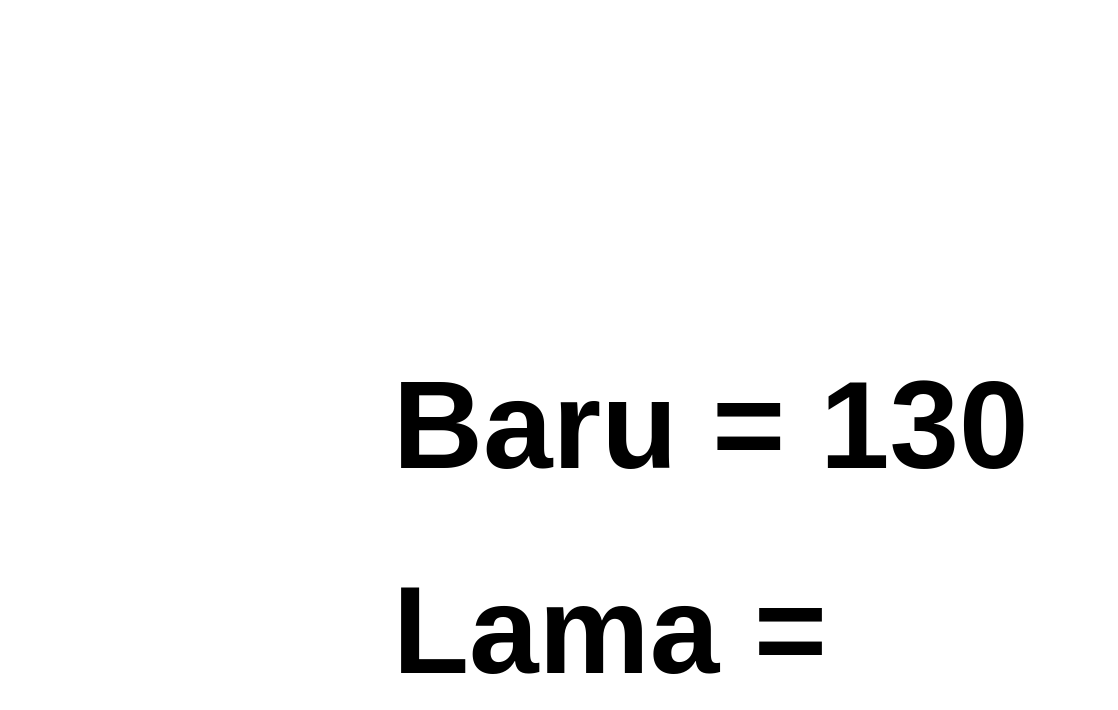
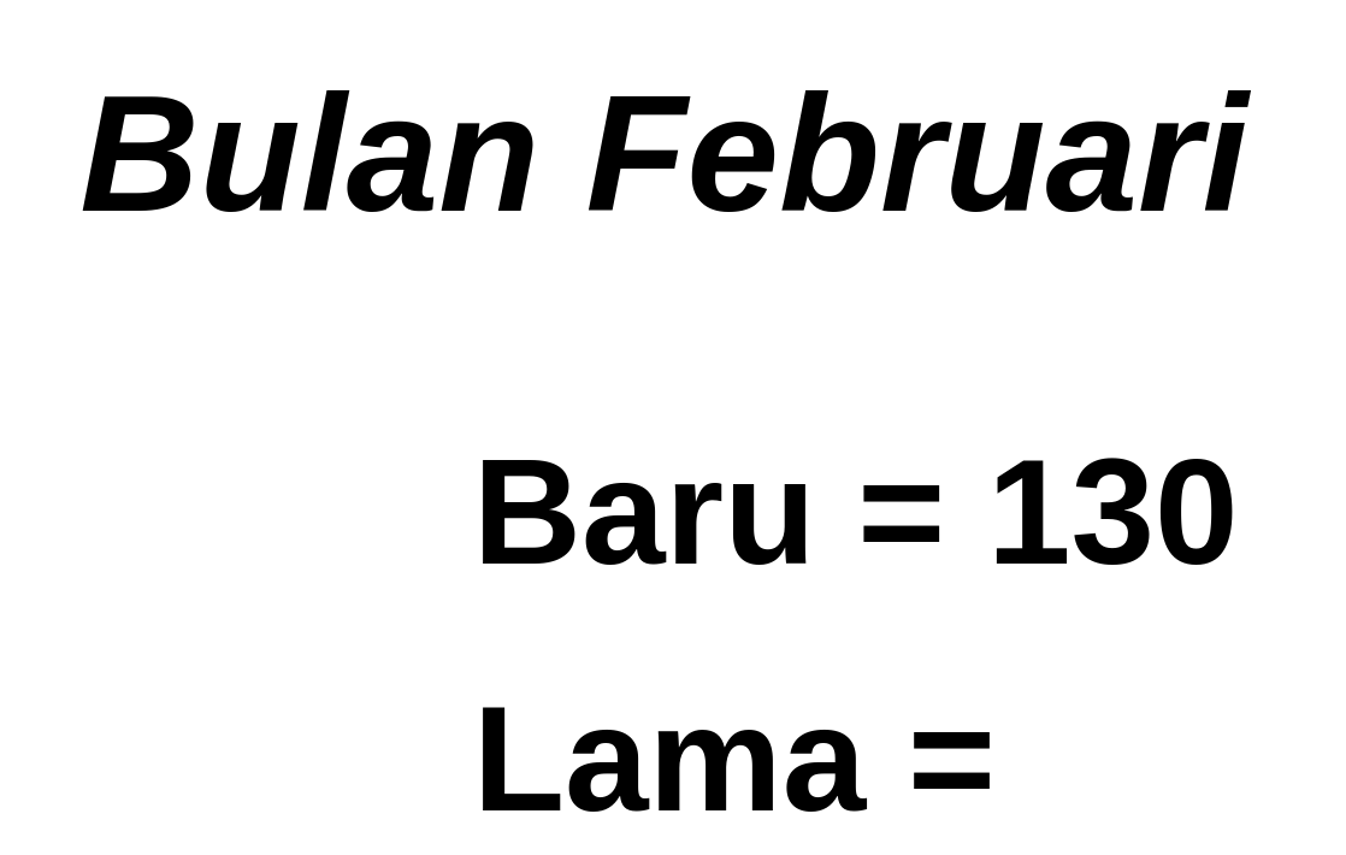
+ <mxCell id="2" value="&lt;h1&gt;&lt;font style=&quot;font-size: 55px&quot;&gt;&lt;b&gt;&lt;i&gt;Bulan Februari&lt;/i&gt;&lt;/b&gt;&lt;/font&gt;&lt;/h1&gt;" style="text;html=1;align=center;verticalAlign=middle;resizable=0;points=[];autosize=1;" vertex="1" parent="1"><mxGeometry x="20" y="20" width="400" height="60" as="geometry" /></mxCell>
